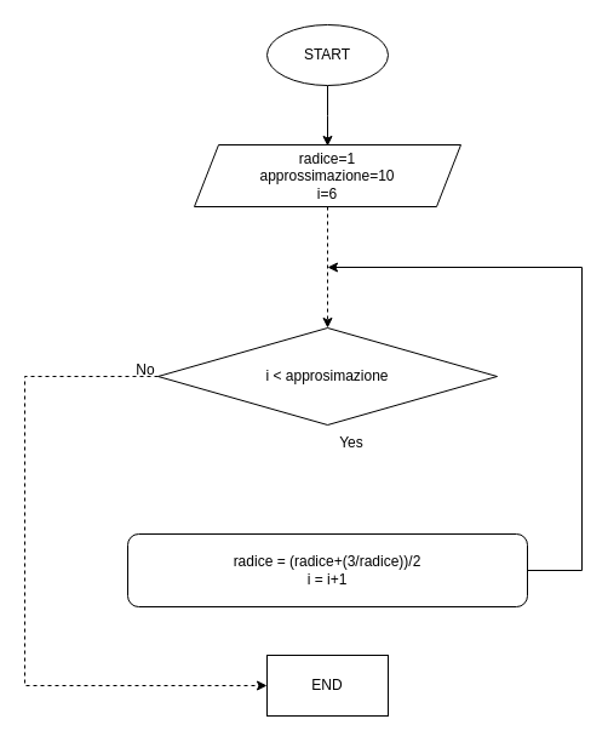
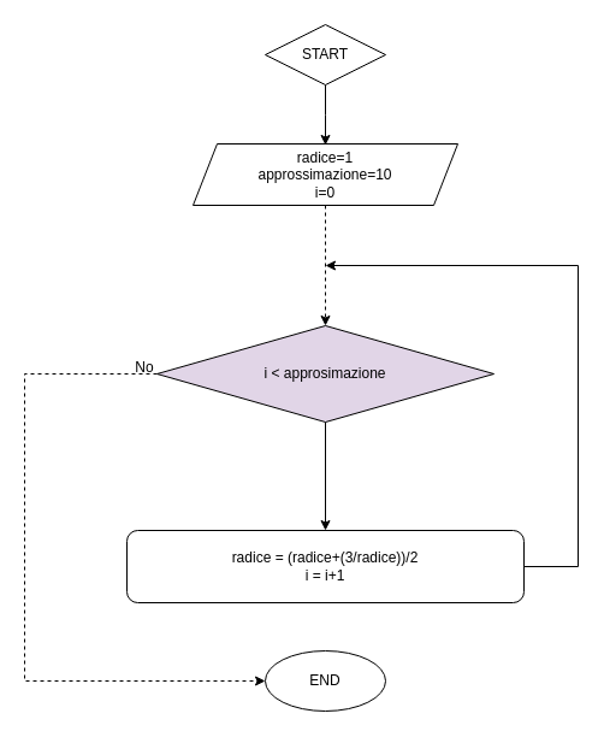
- <mxCell id="3" value="START" style="ellipse;whiteSpace=wrap;html=1;" vertex="1" parent="1"><mxGeometry x="220" y="20" width="100" height="50" as="geometry" /></mxCell>
+ <mxCell id="3" value="START" style="rhombus;whiteSpace=wrap;html=1;" vertex="1" parent="1"><mxGeometry x="220" y="20" width="100" height="50" as="geometry" /></mxCell>
- <mxCell id="6" value="&lt;div&gt;radice=1&lt;/div&gt;&lt;div&gt;approssimazione=10&lt;/div&gt;&lt;div&gt;i=6&lt;br&gt;&lt;/div&gt;" style="shape=parallelogram;perimeter=parallelogramPerimeter;whiteSpace=wrap;html=1;fixedSize=1;" vertex="1" parent="1"><mxGeometry y="119" width="220" height="51" as="geometry" x="160" /></mxCell>
+ <mxCell id="6" value="&lt;div&gt;radice=1&lt;/div&gt;&lt;div&gt;approssimazione=10&lt;/div&gt;&lt;div&gt;i=0&lt;br&gt;&lt;/div&gt;" style="shape=parallelogram;perimeter=parallelogramPerimeter;whiteSpace=wrap;html=1;fixedSize=1;" vertex="1" parent="1"><mxGeometry y="119" width="220" height="51" as="geometry" x="160" /></mxCell>
- <mxCell id="11" value="i &amp;lt; approsimazione" style="rhombus;whiteSpace=wrap;html=1;" vertex="1" parent="1"><mxGeometry x="130" y="270" width="280" height="80" as="geometry" /></mxCell>
+ <mxCell id="11" value="i &amp;lt; approsimazione" style="rhombus;whiteSpace=wrap;html=1;fillColor=#e1d5e7;" vertex="1" parent="1"><mxGeometry x="130" y="270" width="280" height="80" as="geometry" /></mxCell>
- <mxCell id="12" value="Yes" style="text;html=1;strokeColor=none;fillColor=none;align=center;verticalAlign=middle;whiteSpace=wrap;rounded=0;" vertex="1" parent="1"><mxGeometry x="260" y="350" width="60" height="30" as="geometry" /></mxCell>
+ <mxCell id="10" style="edgeStyle=orthogonalEdgeStyle;rounded=0;orthogonalLoop=1;jettySize=auto;html=1;exitX=0.5;exitY=1;exitDx=0;exitDy=0;" edge="1" parent="1" source="11" target="8"><mxGeometry relative="1" as="geometry" /></mxCell>
- <mxCell id="4" value="END" style="whiteSpace=wrap;html=1;rounded=0;" vertex="1" parent="1"><mxGeometry x="220" y="540" width="100" height="50" as="geometry" /></mxCell>
+ <mxCell id="4" value="END" style="ellipse;whiteSpace=wrap;html=1;" vertex="1" parent="1"><mxGeometry x="220" y="540" width="100" height="50" as="geometry" /></mxCell>
